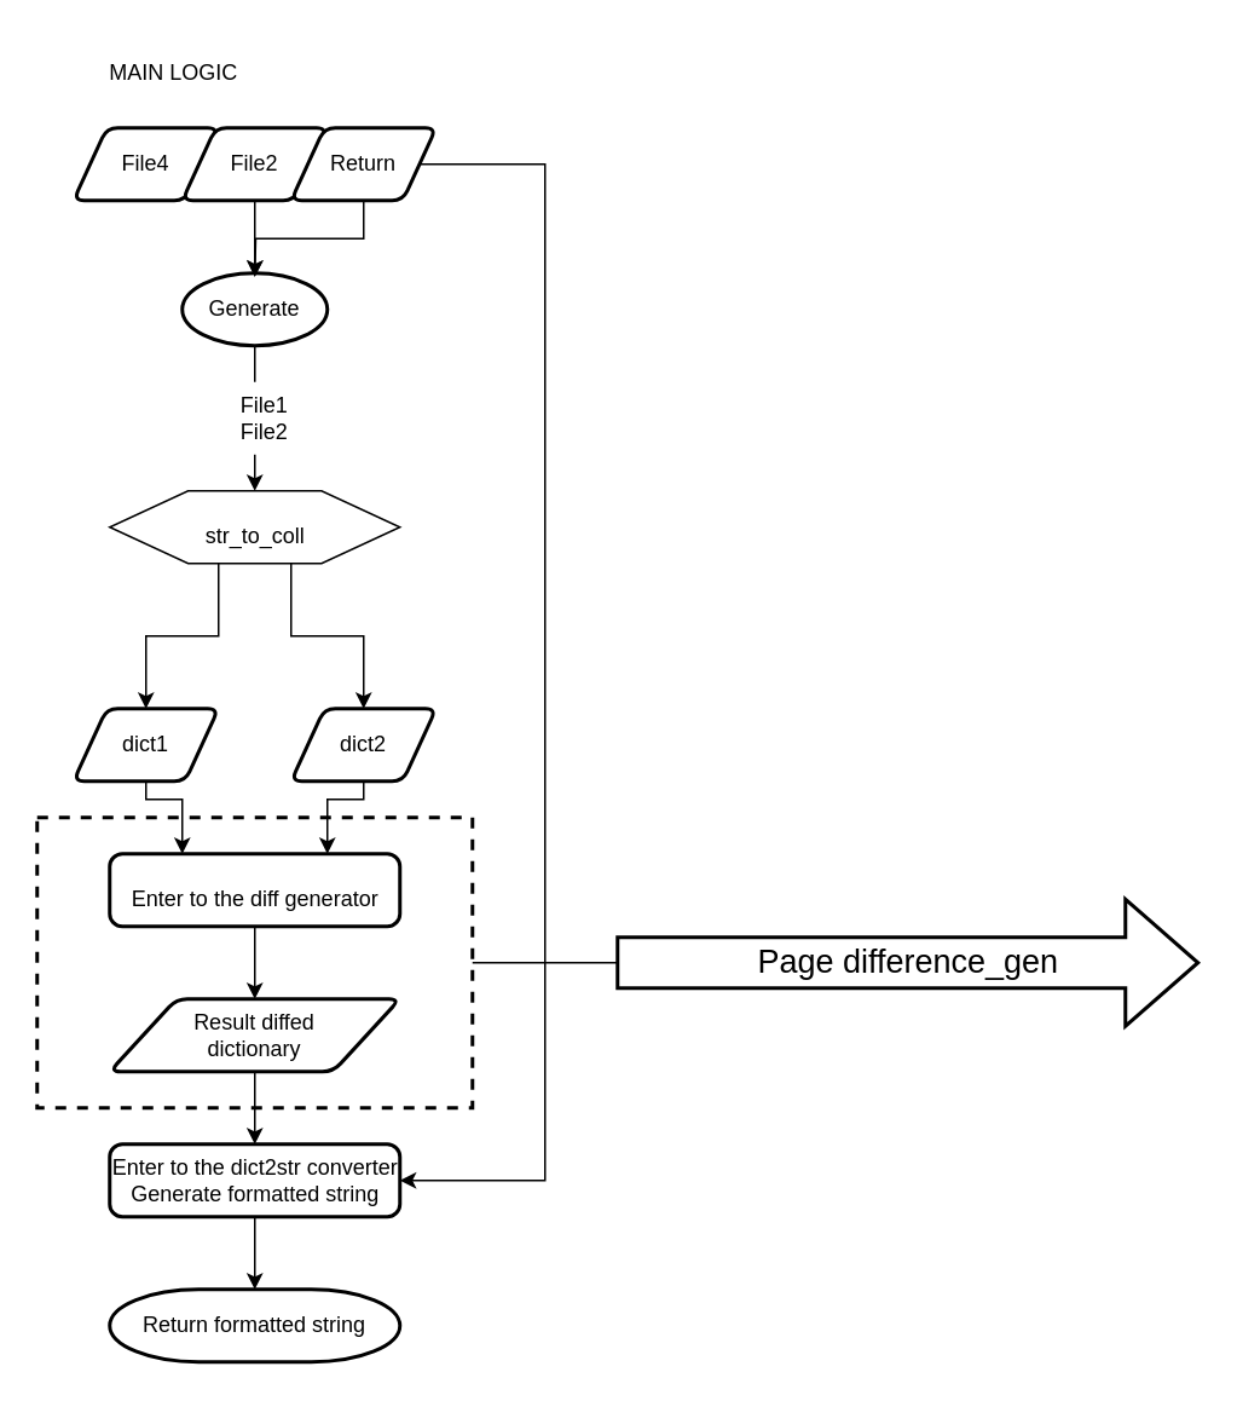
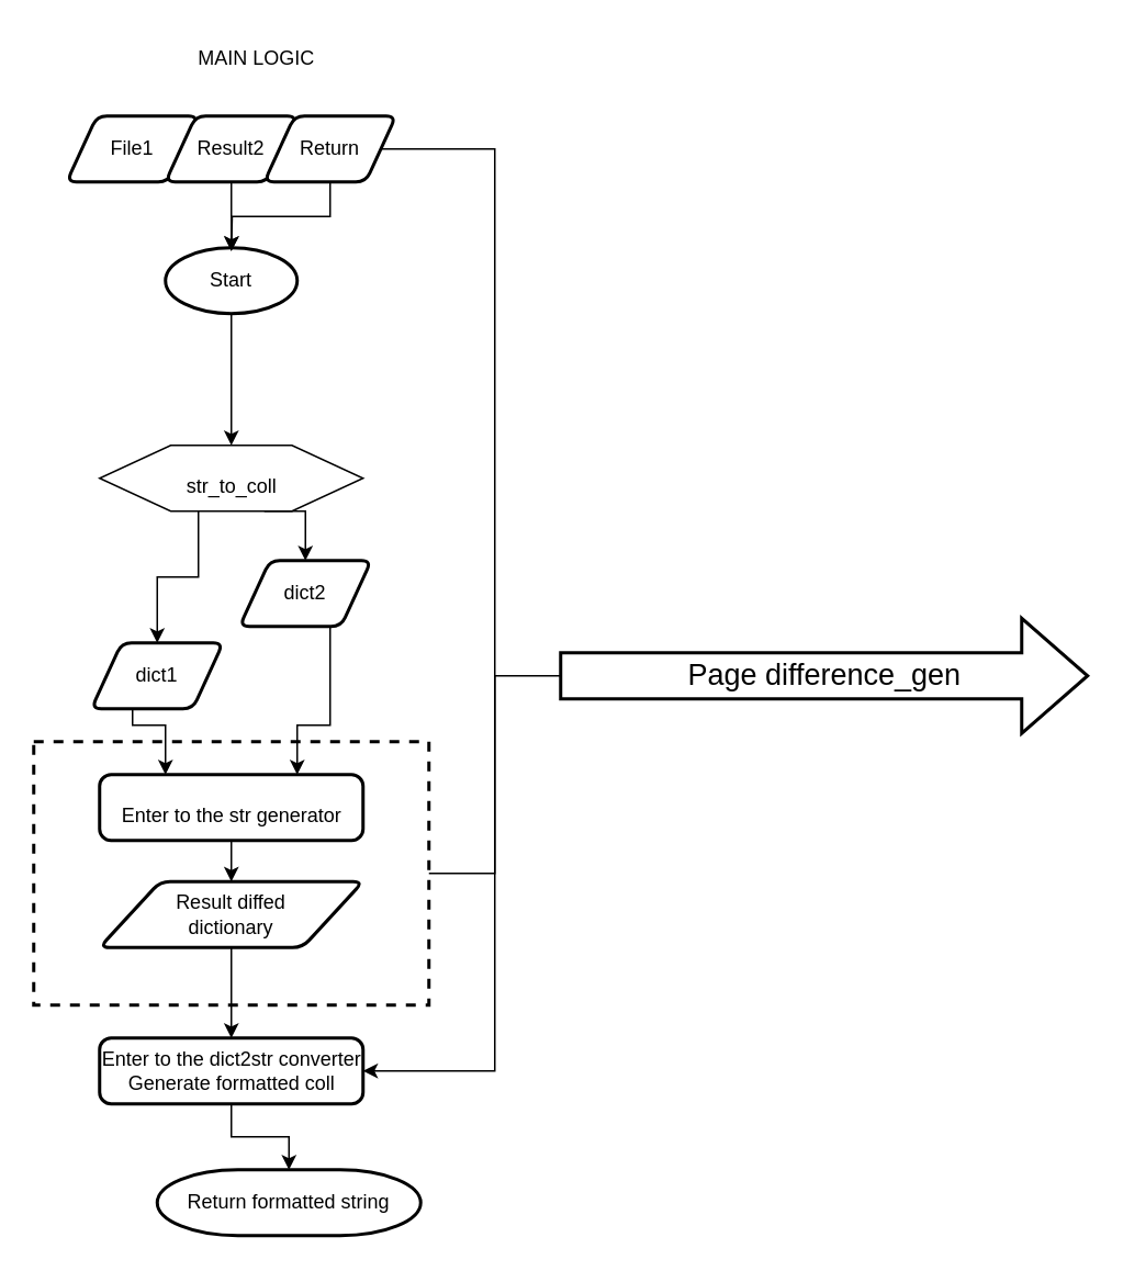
- <mxCell id="28" value="MAIN LOGIC" style="text;html=1;align=center;verticalAlign=middle;resizable=0;points=[];autosize=1;strokeColor=none;fillColor=none;" parent="1" vertex="1"><mxGeometry x="50" y="25" width="90" height="30" as="geometry" /></mxCell>
+ <mxCell id="28" value="MAIN LOGIC" style="text;html=1;align=center;verticalAlign=middle;resizable=0;points=[];autosize=1;strokeColor=none;fillColor=none;" parent="1" vertex="1"><mxGeometry x="110" y="20" width="90" height="30" as="geometry" /></mxCell>
- <mxCell id="5" value="File4" style="shape=parallelogram;html=1;strokeWidth=2;perimeter=parallelogramPerimeter;whiteSpace=wrap;rounded=1;arcSize=12;size=0.23;" parent="1" vertex="1"><mxGeometry x="40" y="70" width="80" height="40" as="geometry" /></mxCell>
+ <mxCell id="5" value="File1" style="shape=parallelogram;html=1;strokeWidth=2;perimeter=parallelogramPerimeter;whiteSpace=wrap;rounded=1;arcSize=12;size=0.23;" parent="1" vertex="1"><mxGeometry x="40" y="70" width="80" height="40" as="geometry" /></mxCell>
- <mxCell id="22" value="File2" style="shape=parallelogram;html=1;strokeWidth=2;perimeter=parallelogramPerimeter;whiteSpace=wrap;rounded=1;arcSize=12;size=0.23;" parent="1" vertex="1"><mxGeometry x="100" y="70" width="80" height="40" as="geometry" /></mxCell>
+ <mxCell id="22" value="Result2" style="shape=parallelogram;html=1;strokeWidth=2;perimeter=parallelogramPerimeter;whiteSpace=wrap;rounded=1;arcSize=12;size=0.23;" parent="1" vertex="1"><mxGeometry x="100" y="70" width="80" height="40" as="geometry" /></mxCell>
- <mxCell id="4" value="Generate" style="strokeWidth=2;html=1;shape=mxgraph.flowchart.start_2;whiteSpace=wrap;" parent="1" vertex="1"><mxGeometry x="100" y="150" width="80" height="40" as="geometry" /></mxCell>
+ <mxCell id="4" value="Start" style="strokeWidth=2;html=1;shape=mxgraph.flowchart.start_2;whiteSpace=wrap;" parent="1" vertex="1"><mxGeometry x="100" y="150" width="80" height="40" as="geometry" /></mxCell>
- <mxCell id="26" value="File1&lt;br&gt;File2" style="text;html=1;align=center;verticalAlign=middle;resizable=0;points=[];autosize=1;strokeColor=none;fillColor=#FFFFFF;" parent="1" vertex="1"><mxGeometry x="120" y="210" width="50" height="40" as="geometry" /></mxCell>
- <mxCell id="9" value="dict1" style="shape=parallelogram;html=1;strokeWidth=2;perimeter=parallelogramPerimeter;whiteSpace=wrap;rounded=1;arcSize=12;size=0.23;" parent="1" vertex="1"><mxGeometry x="40" y="390" width="80" height="40" as="geometry" /></mxCell>
+ <mxCell id="9" value="dict1" style="shape=parallelogram;html=1;strokeWidth=2;perimeter=parallelogramPerimeter;whiteSpace=wrap;rounded=1;arcSize=12;size=0.23;" parent="1" vertex="1"><mxGeometry x="55" y="390" width="80" height="40" as="geometry" /></mxCell>
- <mxCell id="11" value="dict2" style="shape=parallelogram;html=1;strokeWidth=2;perimeter=parallelogramPerimeter;whiteSpace=wrap;rounded=1;arcSize=12;size=0.23;" parent="1" vertex="1"><mxGeometry x="160" y="390" width="80" height="40" as="geometry" /></mxCell>
+ <mxCell id="11" value="dict2" style="shape=parallelogram;html=1;strokeWidth=2;perimeter=parallelogramPerimeter;whiteSpace=wrap;rounded=1;arcSize=12;size=0.23;" parent="1" vertex="1"><mxGeometry x="145" y="340" width="80" height="40" as="geometry" /></mxCell>
- <mxCell id="15" value="Enter to the diff generator" style="text;html=1;align=center;verticalAlign=middle;resizable=0;points=[];autosize=1;strokeColor=none;fillColor=none;" parent="1" vertex="1"><mxGeometry x="60" y="480" width="160" height="30" as="geometry" /></mxCell>
+ <mxCell id="15" value="Enter to the str generator" style="text;html=1;align=center;verticalAlign=middle;resizable=0;points=[];autosize=1;strokeColor=none;fillColor=none;" parent="1" vertex="1"><mxGeometry x="60" y="480" width="160" height="30" as="geometry" /></mxCell>
- <mxCell id="31" value="&lt;font style=&quot;font-size: 18px;&quot;&gt;Page difference_gen&lt;/font&gt;" style="verticalLabelPosition=middle;verticalAlign=middle;html=1;strokeWidth=2;shape=mxgraph.arrows2.arrow;dy=0.6;dx=40;notch=0;align=center;labelPosition=center;" parent="1" vertex="1"><mxGeometry x="340" y="495" width="320" height="70" as="geometry" /></mxCell>
+ <mxCell id="31" value="&lt;font style=&quot;font-size: 18px;&quot;&gt;Page difference_gen&lt;/font&gt;" style="verticalLabelPosition=middle;verticalAlign=middle;html=1;strokeWidth=2;shape=mxgraph.arrows2.arrow;dy=0.6;dx=40;notch=0;align=center;labelPosition=center;" parent="1" vertex="1"><mxGeometry x="340" y="375" width="320" height="70" as="geometry" /></mxCell>
- <mxCell id="17" value="Result diffed&lt;br&gt;dictionary" style="shape=parallelogram;html=1;strokeWidth=2;perimeter=parallelogramPerimeter;whiteSpace=wrap;rounded=1;arcSize=12;size=0.23;" parent="1" vertex="1"><mxGeometry x="60" y="550" width="160" height="40" as="geometry" /></mxCell>
+ <mxCell id="17" value="Result diffed&lt;br&gt;dictionary" style="shape=parallelogram;html=1;strokeWidth=2;perimeter=parallelogramPerimeter;whiteSpace=wrap;rounded=1;arcSize=12;size=0.23;" parent="1" vertex="1"><mxGeometry x="60" y="535" width="160" height="40" as="geometry" /></mxCell>
- <mxCell id="20" value="Enter to the dict2str converter&lt;br&gt;Generate formatted string" style="text;html=1;align=center;verticalAlign=middle;resizable=0;points=[];autosize=1;strokeColor=none;fillColor=none;" parent="1" vertex="1"><mxGeometry x="50" y="630" width="180" height="40" as="geometry" /></mxCell>
+ <mxCell id="20" value="Enter to the dict2str converter&lt;br&gt;Generate formatted coll" style="text;html=1;align=center;verticalAlign=middle;resizable=0;points=[];autosize=1;strokeColor=none;fillColor=none;" parent="1" vertex="1"><mxGeometry x="50" y="630" width="180" height="40" as="geometry" /></mxCell>
- <mxCell id="27" value="Return formatted string" style="strokeWidth=2;html=1;shape=mxgraph.flowchart.terminator;whiteSpace=wrap;" parent="1" vertex="1"><mxGeometry x="60" y="710" width="160" height="40" as="geometry" /></mxCell>
+ <mxCell id="27" value="Return formatted string" style="strokeWidth=2;html=1;shape=mxgraph.flowchart.terminator;whiteSpace=wrap;" parent="1" vertex="1"><mxGeometry x="95" y="710" width="160" height="40" as="geometry" /></mxCell>
